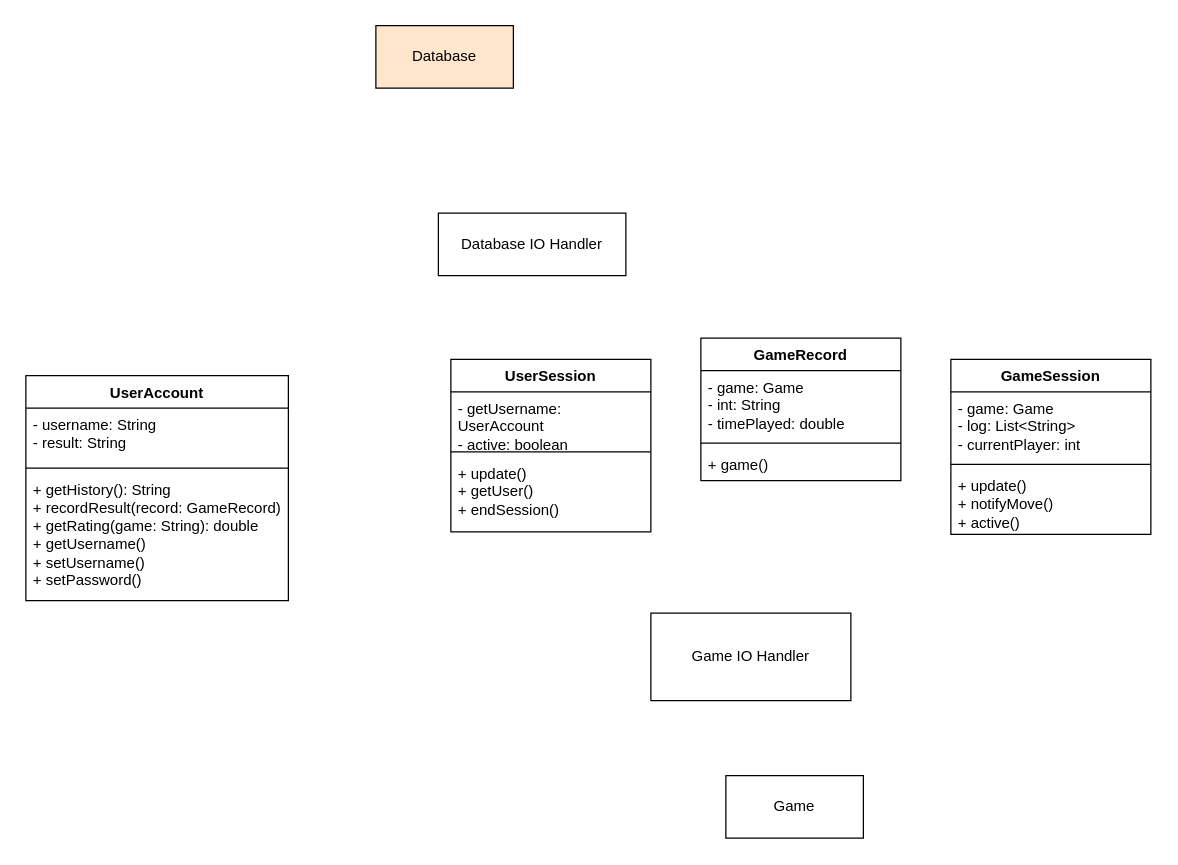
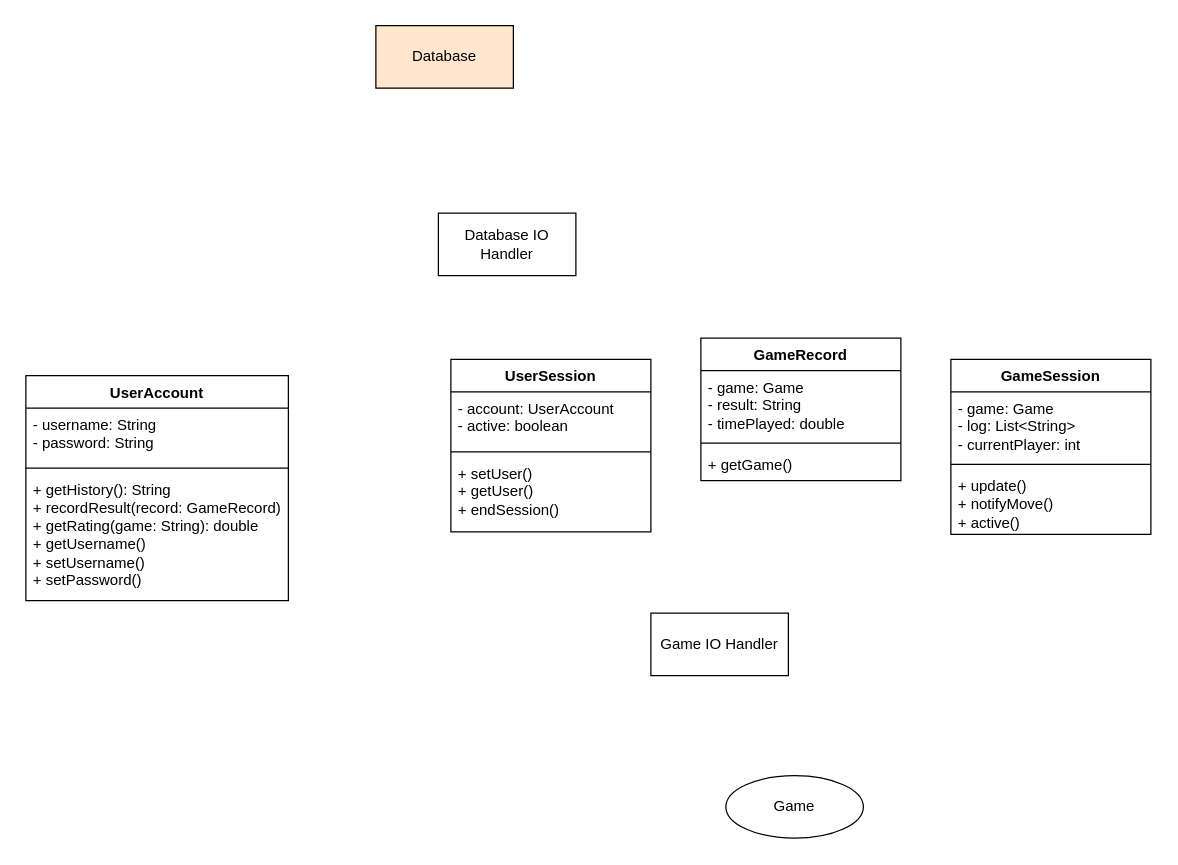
- <mxCell id="16" value="Database IO Handler" style="html=1;whiteSpace=wrap;" parent="1" vertex="1"><mxGeometry x="350" y="170" width="150" height="50" as="geometry" /></mxCell>
+ <mxCell id="16" value="Database IO Handler" style="html=1;whiteSpace=wrap;" parent="1" vertex="1"><mxGeometry x="350" y="170" width="110" height="50" as="geometry" /></mxCell>
- <mxCell id="13" value="- game: Game&lt;div&gt;- int: String&lt;/div&gt;&lt;div&gt;- timePlayed: double&lt;/div&gt;" style="text;strokeColor=none;fillColor=none;align=left;verticalAlign=top;spacingLeft=4;spacingRight=4;overflow=hidden;rotatable=0;points=[[0,0.5],[1,0.5]];portConstraint=eastwest;whiteSpace=wrap;html=1;" parent="12" vertex="1"><mxGeometry y="26" width="160" height="54" as="geometry" /></mxCell>
+ <mxCell id="13" value="- game: Game&lt;div&gt;- result: String&lt;/div&gt;&lt;div&gt;- timePlayed: double&lt;/div&gt;" style="text;strokeColor=none;fillColor=none;align=left;verticalAlign=top;spacingLeft=4;spacingRight=4;overflow=hidden;rotatable=0;points=[[0,0.5],[1,0.5]];portConstraint=eastwest;whiteSpace=wrap;html=1;" parent="12" vertex="1"><mxGeometry y="26" width="160" height="54" as="geometry" /></mxCell>
- <mxCell id="9" value="- getUsername: UserAccount&lt;div&gt;&lt;div&gt;- active: boolean&lt;/div&gt;&lt;/div&gt;" style="text;strokeColor=none;fillColor=none;align=left;verticalAlign=top;spacingLeft=4;spacingRight=4;overflow=hidden;rotatable=0;points=[[0,0.5],[1,0.5]];portConstraint=eastwest;whiteSpace=wrap;html=1;" parent="8" vertex="1"><mxGeometry y="26" width="160" height="44" as="geometry" /></mxCell>
+ <mxCell id="9" value="- account: UserAccount&lt;div&gt;&lt;div&gt;- active: boolean&lt;/div&gt;&lt;/div&gt;" style="text;strokeColor=none;fillColor=none;align=left;verticalAlign=top;spacingLeft=4;spacingRight=4;overflow=hidden;rotatable=0;points=[[0,0.5],[1,0.5]];portConstraint=eastwest;whiteSpace=wrap;html=1;" parent="8" vertex="1"><mxGeometry y="26" width="160" height="44" as="geometry" /></mxCell>
- <mxCell id="3" value="- username: String&lt;div&gt;- result: String&lt;/div&gt;&lt;div&gt;&lt;br&gt;&lt;/div&gt;" style="text;strokeColor=none;fillColor=none;align=left;verticalAlign=top;spacingLeft=4;spacingRight=4;overflow=hidden;rotatable=0;points=[[0,0.5],[1,0.5]];portConstraint=eastwest;whiteSpace=wrap;html=1;" parent="2" vertex="1"><mxGeometry y="26" width="210" height="44" as="geometry" /></mxCell>
+ <mxCell id="3" value="- username: String&lt;div&gt;- password: String&lt;/div&gt;&lt;div&gt;&lt;br&gt;&lt;/div&gt;" style="text;strokeColor=none;fillColor=none;align=left;verticalAlign=top;spacingLeft=4;spacingRight=4;overflow=hidden;rotatable=0;points=[[0,0.5],[1,0.5]];portConstraint=eastwest;whiteSpace=wrap;html=1;" parent="2" vertex="1"><mxGeometry y="26" width="210" height="44" as="geometry" /></mxCell>
- <mxCell id="15" value="+ game()" style="text;strokeColor=none;fillColor=none;align=left;verticalAlign=top;spacingLeft=4;spacingRight=4;overflow=hidden;rotatable=0;points=[[0,0.5],[1,0.5]];portConstraint=eastwest;whiteSpace=wrap;html=1;" parent="12" vertex="1"><mxGeometry y="88" width="160" height="26" as="geometry" /></mxCell>
+ <mxCell id="15" value="+ getGame()" style="text;strokeColor=none;fillColor=none;align=left;verticalAlign=top;spacingLeft=4;spacingRight=4;overflow=hidden;rotatable=0;points=[[0,0.5],[1,0.5]];portConstraint=eastwest;whiteSpace=wrap;html=1;" parent="12" vertex="1"><mxGeometry y="88" width="160" height="26" as="geometry" /></mxCell>
- <mxCell id="11" value="+ update()&lt;div&gt;+ getUser()&lt;/div&gt;&lt;div&gt;+ endSession()&lt;/div&gt;" style="text;strokeColor=none;fillColor=none;align=left;verticalAlign=top;spacingLeft=4;spacingRight=4;overflow=hidden;rotatable=0;points=[[0,0.5],[1,0.5]];portConstraint=eastwest;whiteSpace=wrap;html=1;" parent="8" vertex="1"><mxGeometry y="78" width="160" height="60" as="geometry" /></mxCell>
+ <mxCell id="11" value="+ setUser()&lt;div&gt;+ getUser()&lt;/div&gt;&lt;div&gt;+ endSession()&lt;/div&gt;" style="text;strokeColor=none;fillColor=none;align=left;verticalAlign=top;spacingLeft=4;spacingRight=4;overflow=hidden;rotatable=0;points=[[0,0.5],[1,0.5]];portConstraint=eastwest;whiteSpace=wrap;html=1;" parent="8" vertex="1"><mxGeometry y="78" width="160" height="60" as="geometry" /></mxCell>
- <mxCell id="17" value="Game IO Handler" style="html=1;whiteSpace=wrap;" parent="1" vertex="1"><mxGeometry x="520" y="490" width="160" height="70" as="geometry" /></mxCell>
+ <mxCell id="17" value="Game IO Handler" style="html=1;whiteSpace=wrap;" parent="1" vertex="1"><mxGeometry x="520" y="490" width="110" height="50" as="geometry" /></mxCell>
- <mxCell id="7" value="Game" style="html=1;whiteSpace=wrap;" parent="1" vertex="1"><mxGeometry x="580" y="620" width="110" height="50" as="geometry" /></mxCell>
+ <mxCell id="7" value="Game" style="ellipse;html=1;whiteSpace=wrap;" parent="1" vertex="1"><mxGeometry x="580" y="620" width="110" height="50" as="geometry" /></mxCell>
